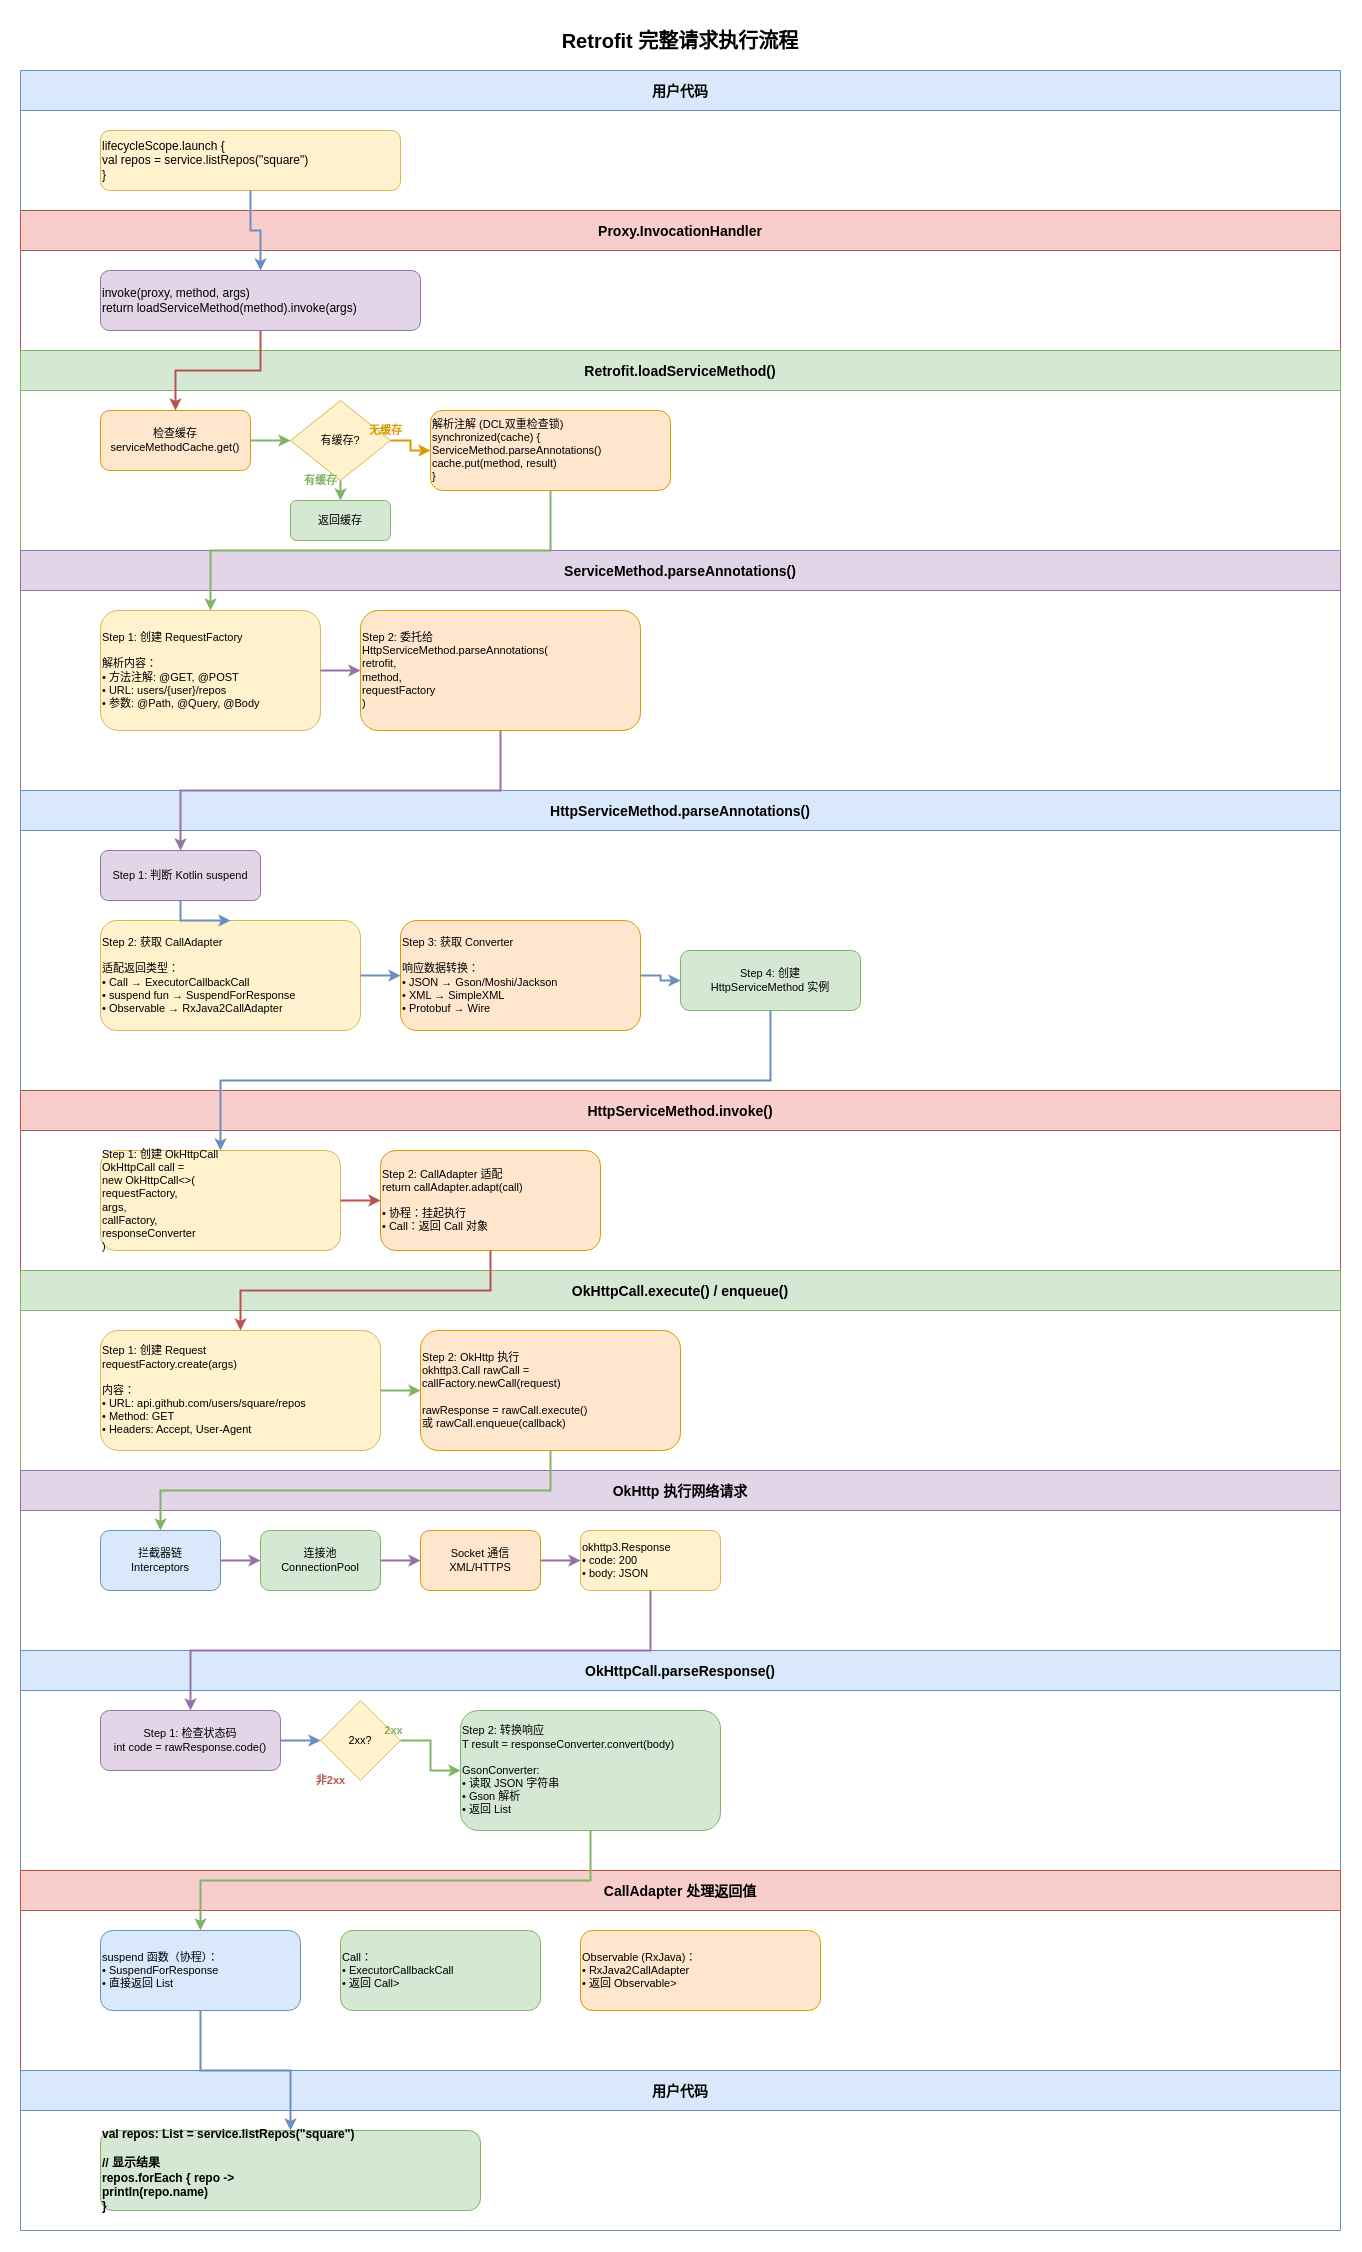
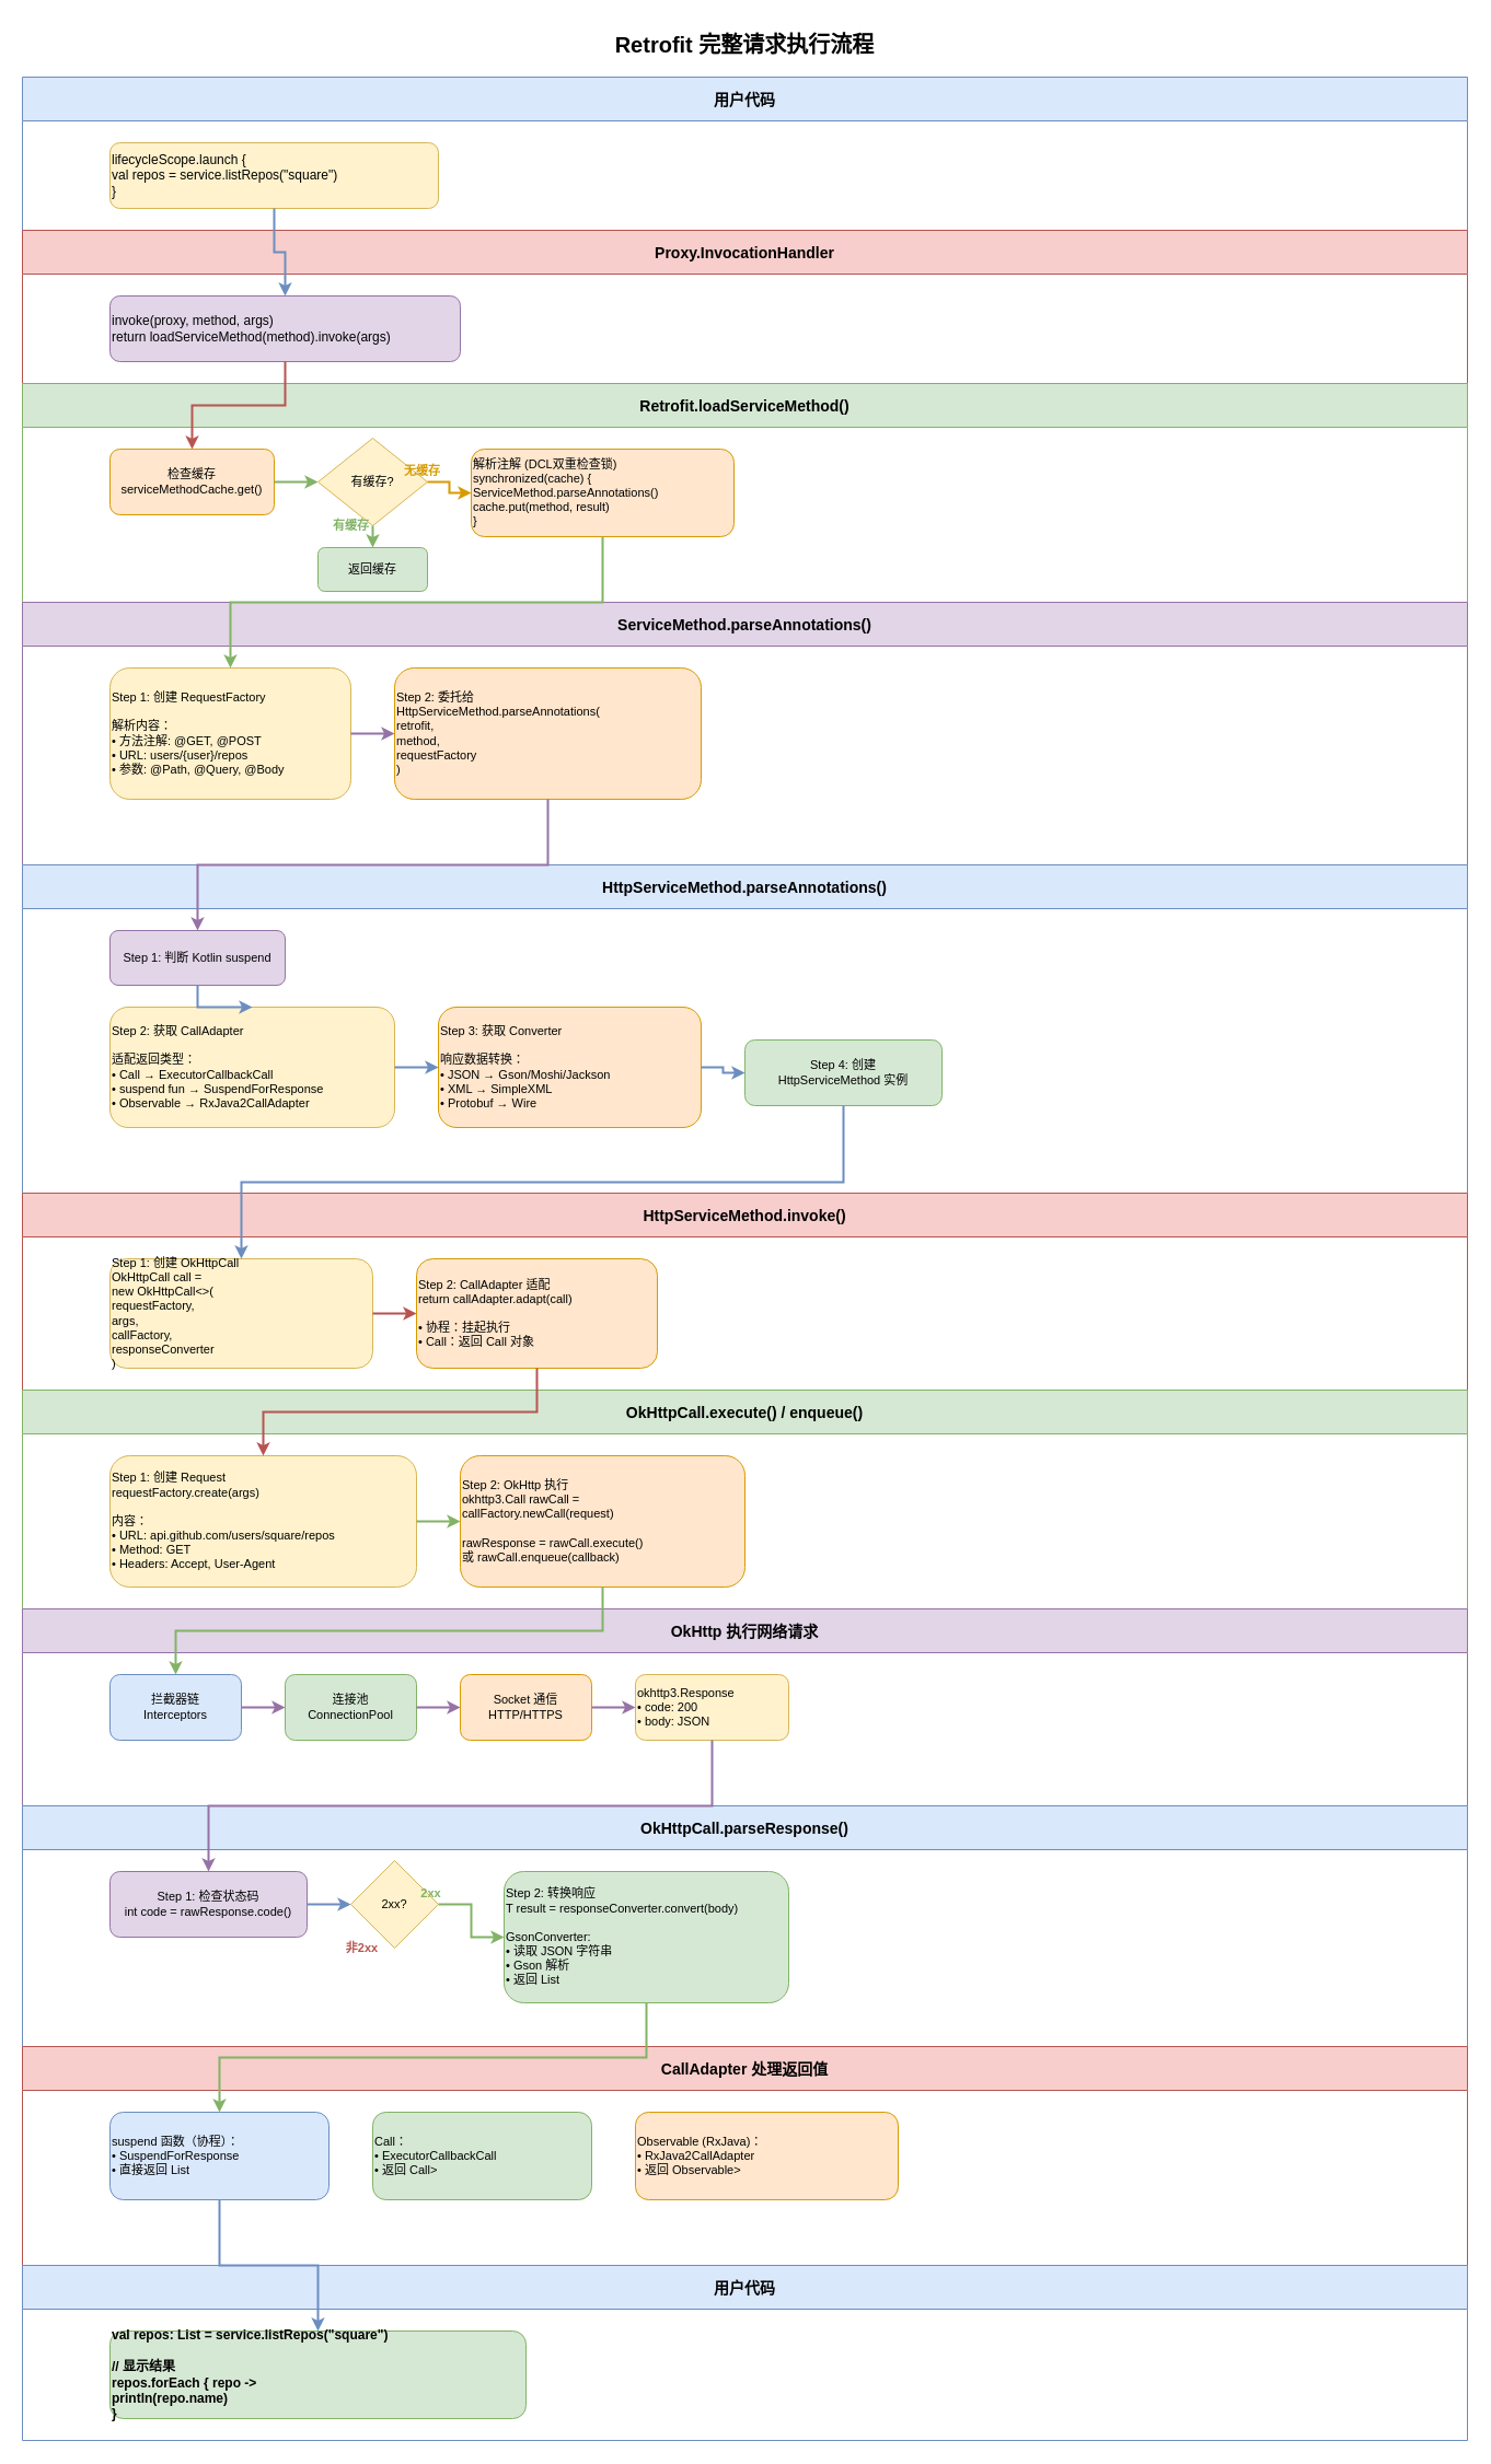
- <mxCell id="29" value="Socket 通信&#10;XML/HTTPS" style="rounded=1;whiteSpace=wrap;html=1;fillColor=#ffe6cc;strokeColor=#d79b00;fontSize=11;" vertex="1" parent="26"><mxGeometry x="400" y="60" width="120" height="60" as="geometry" /></mxCell>
+ <mxCell id="29" value="Socket 通信&#10;HTTP/HTTPS" style="rounded=1;whiteSpace=wrap;html=1;fillColor=#ffe6cc;strokeColor=#d79b00;fontSize=11;" vertex="1" parent="26"><mxGeometry x="400" y="60" width="120" height="60" as="geometry" /></mxCell>
